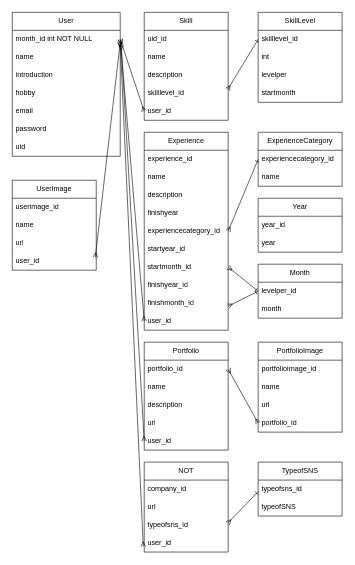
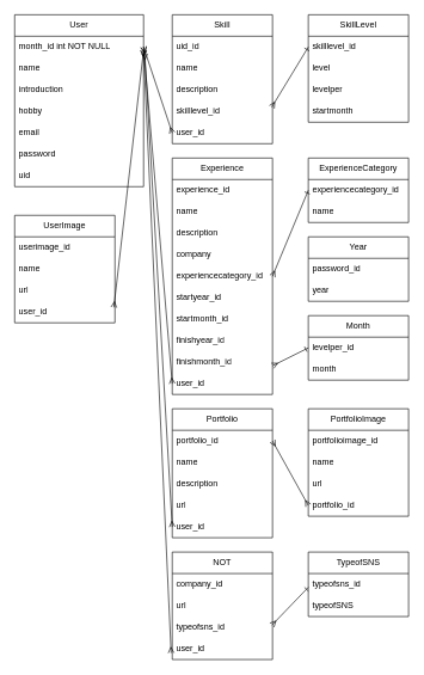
- <mxCell id="71" value="int" style="text;strokeColor=none;fillColor=none;align=left;verticalAlign=middle;spacingLeft=4;spacingRight=4;overflow=hidden;points=[[0,0.5],[1,0.5]];portConstraint=eastwest;rotatable=0;whiteSpace=wrap;html=1;" vertex="1" parent="69"><mxGeometry y="60" width="140" height="30" as="geometry" /></mxCell>
+ <mxCell id="71" value="level" style="text;strokeColor=none;fillColor=none;align=left;verticalAlign=middle;spacingLeft=4;spacingRight=4;overflow=hidden;points=[[0,0.5],[1,0.5]];portConstraint=eastwest;rotatable=0;whiteSpace=wrap;html=1;" vertex="1" parent="69"><mxGeometry y="60" width="140" height="30" as="geometry" /></mxCell>
- <mxCell id="14" value="finishyear" style="text;strokeColor=none;fillColor=none;align=left;verticalAlign=middle;spacingLeft=4;spacingRight=4;overflow=hidden;points=[[0,0.5],[1,0.5]];portConstraint=eastwest;rotatable=0;whiteSpace=wrap;html=1;" vertex="1" parent="10"><mxGeometry y="120" width="140" height="30" as="geometry" /></mxCell>
+ <mxCell id="14" value="company" style="text;strokeColor=none;fillColor=none;align=left;verticalAlign=middle;spacingLeft=4;spacingRight=4;overflow=hidden;points=[[0,0.5],[1,0.5]];portConstraint=eastwest;rotatable=0;whiteSpace=wrap;html=1;" vertex="1" parent="10"><mxGeometry y="120" width="140" height="30" as="geometry" /></mxCell>
- <mxCell id="44" value="year_id" style="text;strokeColor=none;fillColor=none;align=left;verticalAlign=middle;spacingLeft=4;spacingRight=4;overflow=hidden;points=[[0,0.5],[1,0.5]];portConstraint=eastwest;rotatable=0;whiteSpace=wrap;html=1;" vertex="1" parent="43"><mxGeometry y="30" width="140" height="30" as="geometry" /></mxCell>
+ <mxCell id="44" value="password_id" style="text;strokeColor=none;fillColor=none;align=left;verticalAlign=middle;spacingLeft=4;spacingRight=4;overflow=hidden;points=[[0,0.5],[1,0.5]];portConstraint=eastwest;rotatable=0;whiteSpace=wrap;html=1;" vertex="1" parent="43"><mxGeometry y="30" width="140" height="30" as="geometry" /></mxCell>
- <mxCell id="51" value="" style="edgeStyle=none;html=1;startArrow=ERone;startFill=0;endArrow=ERmany;endFill=0;exitX=0;exitY=0.5;exitDx=0;exitDy=0;entryX=1;entryY=0.5;entryDx=0;entryDy=0;" edge="1" parent="1" source="47" target="17"><mxGeometry relative="1" as="geometry" /></mxCell>
